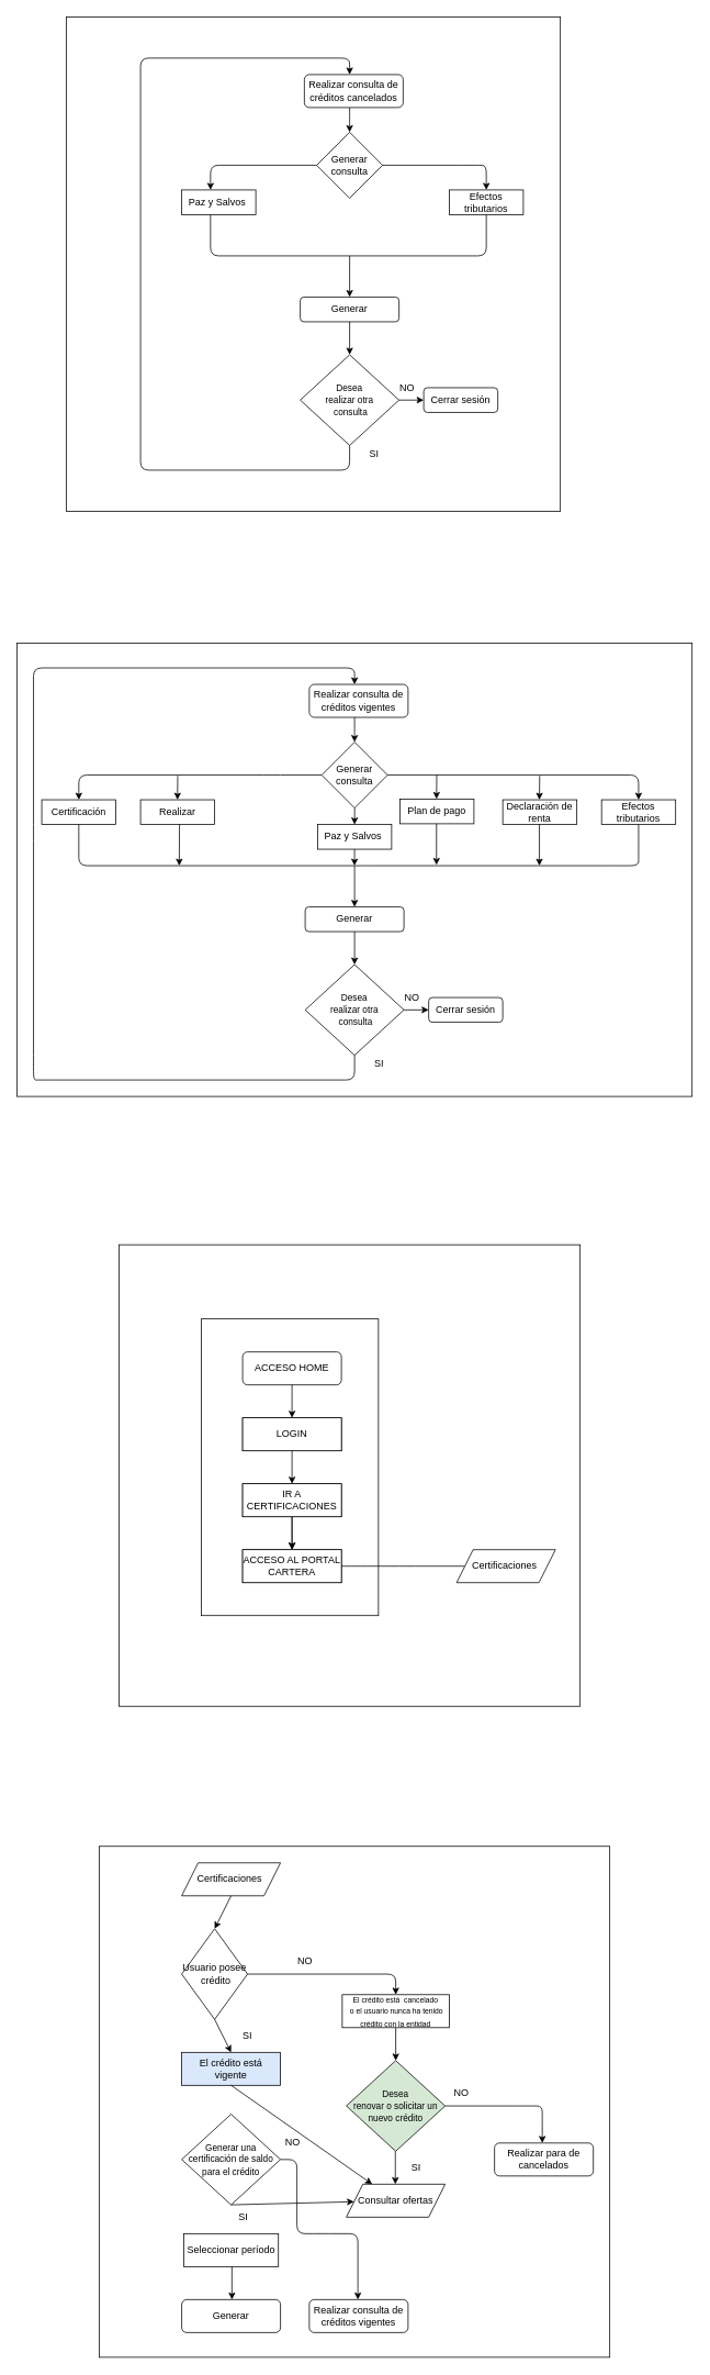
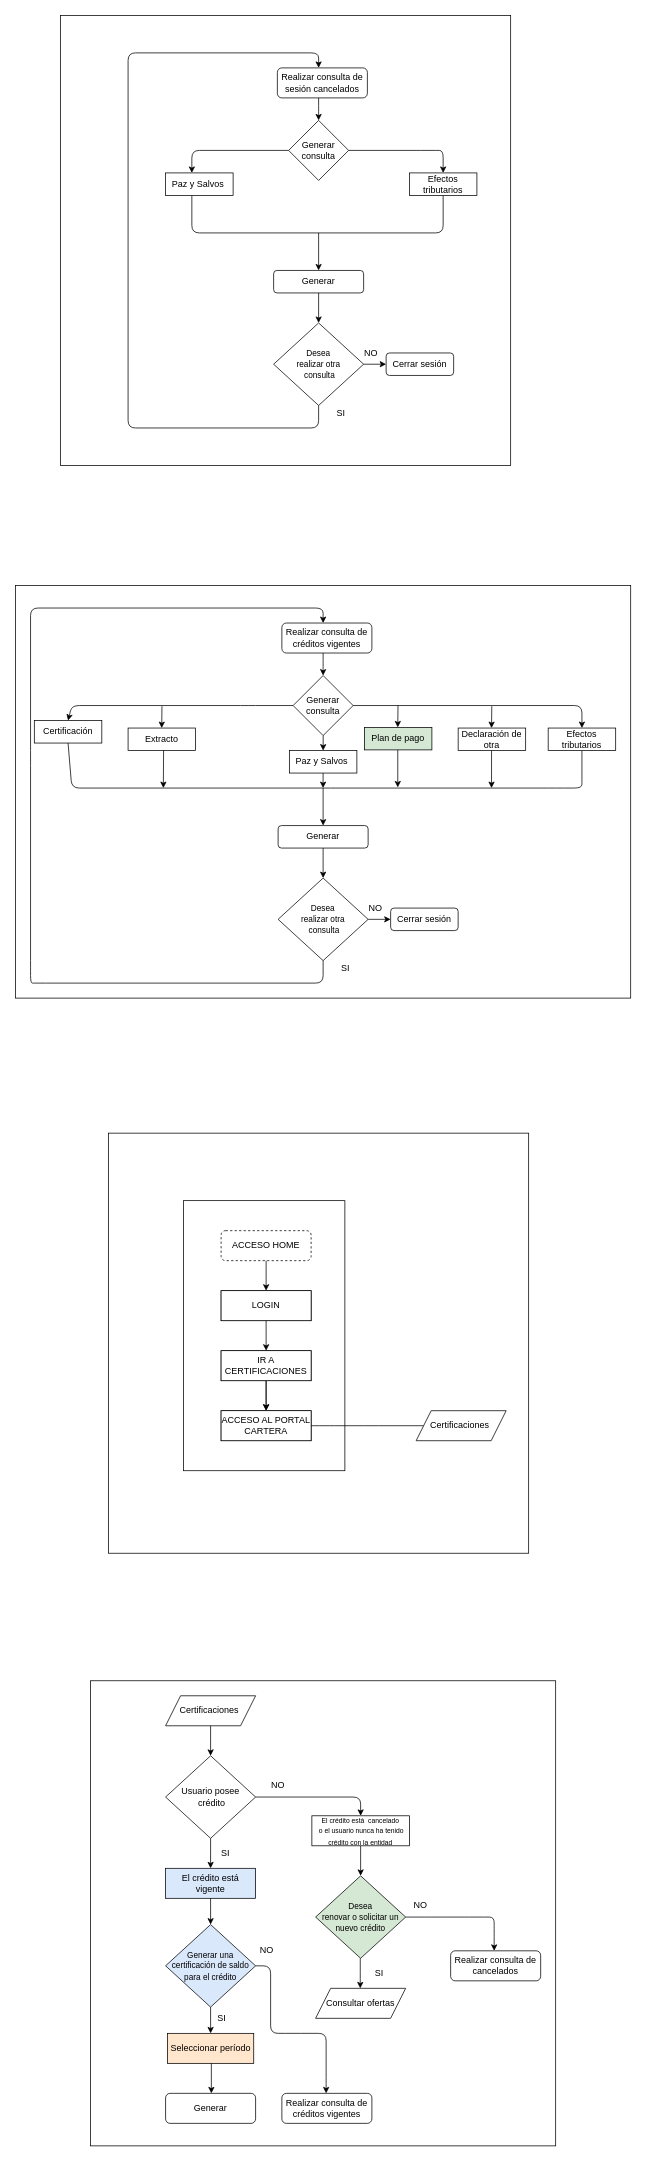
- <mxCell id="90" value="&lt;font style=&quot;font-size: 12px&quot;&gt;Realizar consulta de&lt;br&gt;créditos cancelados&lt;br&gt;&lt;/font&gt;" style="rounded=1;whiteSpace=wrap;html=1;" parent="1" vertex="1"><mxGeometry x="369" y="90" width="120" height="40" as="geometry" /></mxCell>
+ <mxCell id="90" value="&lt;font style=&quot;font-size: 12px&quot;&gt;Realizar consulta de&lt;br&gt;sesión cancelados&lt;br&gt;&lt;/font&gt;" style="rounded=1;whiteSpace=wrap;html=1;" parent="1" vertex="1"><mxGeometry x="369" y="90" width="120" height="40" as="geometry" /></mxCell>
- <mxCell id="93" value="Plan de pago" style="rounded=0;whiteSpace=wrap;html=1;" parent="1" vertex="1"><mxGeometry x="485" y="969.13" width="90" height="30" as="geometry" /></mxCell>
+ <mxCell id="93" value="Plan de pago" style="rounded=0;whiteSpace=wrap;html=1;fillColor=#d5e8d4;" parent="1" vertex="1"><mxGeometry x="485" y="969.13" width="90" height="30" as="geometry" /></mxCell>
- <mxCell id="49" value="Certificación" style="rounded=0;whiteSpace=wrap;html=1;" parent="1" vertex="1"><mxGeometry x="50" y="970" width="90" height="30" as="geometry" /></mxCell>
+ <mxCell id="49" value="Certificación" style="rounded=0;whiteSpace=wrap;html=1;" parent="1" vertex="1"><mxGeometry x="45" y="960" width="90" height="30" as="geometry" /></mxCell>
- <mxCell id="50" value="Realizar" style="rounded=0;whiteSpace=wrap;html=1;" parent="1" vertex="1"><mxGeometry x="170" y="970" width="90" height="30" as="geometry" /></mxCell>
+ <mxCell id="50" value="Extracto" style="rounded=0;whiteSpace=wrap;html=1;" parent="1" vertex="1"><mxGeometry x="170" y="970" width="90" height="30" as="geometry" /></mxCell>
- <mxCell id="51" value="Declaración de renta" style="rounded=0;whiteSpace=wrap;html=1;" parent="1" vertex="1"><mxGeometry x="610" y="970" width="90" height="30" as="geometry" /></mxCell>
+ <mxCell id="51" value="Declaración de otra" style="rounded=0;whiteSpace=wrap;html=1;" parent="1" vertex="1"><mxGeometry x="610" y="970" width="90" height="30" as="geometry" /></mxCell>
- <mxCell id="7" value="ACCESO HOME" style="rounded=1;whiteSpace=wrap;html=1;" parent="1" vertex="1"><mxGeometry x="294" y="1640" width="120" height="40" as="geometry" /></mxCell>
+ <mxCell id="7" value="ACCESO HOME" style="rounded=1;whiteSpace=wrap;html=1;dashed=1;" parent="1" vertex="1"><mxGeometry x="294" y="1640" width="120" height="40" as="geometry" /></mxCell>
- <mxCell id="19" value="&lt;font style=&quot;font-size: 12px&quot;&gt;Usuario posee&lt;br&gt;&amp;nbsp;crédito&lt;/font&gt;" style="rhombus;whiteSpace=wrap;html=1;" parent="1" vertex="1"><mxGeometry x="220" y="2340" width="80" height="110" as="geometry" /></mxCell>
+ <mxCell id="19" value="&lt;font style=&quot;font-size: 12px&quot;&gt;Usuario posee&lt;br&gt;&amp;nbsp;crédito&lt;/font&gt;" style="rhombus;whiteSpace=wrap;html=1;" parent="1" vertex="1"><mxGeometry x="220" y="2340" width="120" height="110" as="geometry" /></mxCell>
- <mxCell id="38" value="" style="endArrow=classic;html=1;exitX=0.5;exitY=1;exitDx=0;exitDy=0;" parent="1" source="24" target="33" edge="1"><mxGeometry width="50" height="50" relative="1" as="geometry"><mxPoint x="310" y="2600" as="sourcePoint" /><mxPoint x="360" y="2550" as="targetPoint" /></mxGeometry></mxCell>
+ <mxCell id="38" value="" style="endArrow=classic;html=1;exitX=0.5;exitY=1;exitDx=0;exitDy=0;entryX=0.5;entryY=0;entryDx=0;entryDy=0;" parent="1" source="24" target="37" edge="1"><mxGeometry width="50" height="50" relative="1" as="geometry"><mxPoint x="310" y="2600" as="sourcePoint" /><mxPoint x="360" y="2550" as="targetPoint" /></mxGeometry></mxCell>
- <mxCell id="37" value="&lt;font style=&quot;font-size: 11px&quot;&gt;Generar una certificación de saldo&lt;br&gt;para el crédito&lt;/font&gt;" style="rhombus;whiteSpace=wrap;html=1;" parent="1" vertex="1"><mxGeometry x="220" y="2565" width="120" height="110" as="geometry" /></mxCell>
+ <mxCell id="37" value="&lt;font style=&quot;font-size: 11px&quot;&gt;Generar una certificación de saldo&lt;br&gt;para el crédito&lt;/font&gt;" style="rhombus;whiteSpace=wrap;html=1;fillColor=#dae8fc;" parent="1" vertex="1"><mxGeometry x="220" y="2565" width="120" height="110" as="geometry" /></mxCell>
- <mxCell id="71" value="&lt;font style=&quot;font-size: 12px&quot;&gt;Realizar para de&lt;br&gt;cancelados&lt;br&gt;&lt;/font&gt;" style="rounded=1;whiteSpace=wrap;html=1;" parent="1" vertex="1"><mxGeometry x="600" y="2600" width="120" height="40" as="geometry" /></mxCell>
+ <mxCell id="71" value="&lt;font style=&quot;font-size: 12px&quot;&gt;Realizar consulta de&lt;br&gt;cancelados&lt;br&gt;&lt;/font&gt;" style="rounded=1;whiteSpace=wrap;html=1;" parent="1" vertex="1"><mxGeometry x="600" y="2600" width="120" height="40" as="geometry" /></mxCell>
- <mxCell id="40" value="" style="endArrow=classic;html=1;exitX=0.5;exitY=1;exitDx=0;exitDy=0;" parent="1" source="37" target="33" edge="1"><mxGeometry width="50" height="50" relative="1" as="geometry"><mxPoint x="310" y="2700" as="sourcePoint" /><mxPoint x="360" y="2650" as="targetPoint" /></mxGeometry></mxCell>
+ <mxCell id="40" value="" style="endArrow=classic;html=1;exitX=0.5;exitY=1;exitDx=0;exitDy=0;entryX=0.5;entryY=0;entryDx=0;entryDy=0;" parent="1" source="37" target="39" edge="1"><mxGeometry width="50" height="50" relative="1" as="geometry"><mxPoint x="310" y="2700" as="sourcePoint" /><mxPoint x="360" y="2650" as="targetPoint" /></mxGeometry></mxCell>
- <mxCell id="39" value="Seleccionar período" style="rounded=0;whiteSpace=wrap;html=1;" parent="1" vertex="1"><mxGeometry x="222.5" y="2710" width="115" height="40" as="geometry" /></mxCell>
+ <mxCell id="39" value="Seleccionar período" style="rounded=0;whiteSpace=wrap;html=1;fillColor=#ffe6cc;" parent="1" vertex="1"><mxGeometry x="222.5" y="2710" width="115" height="40" as="geometry" /></mxCell>
